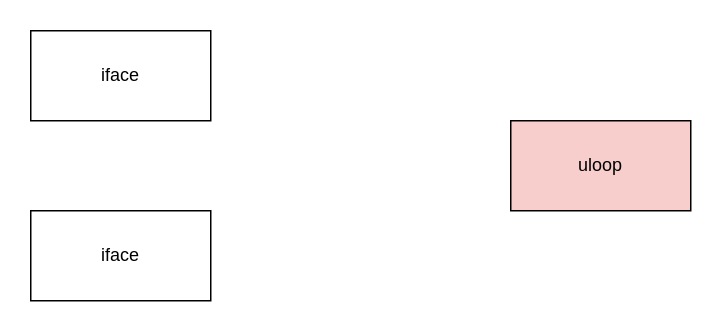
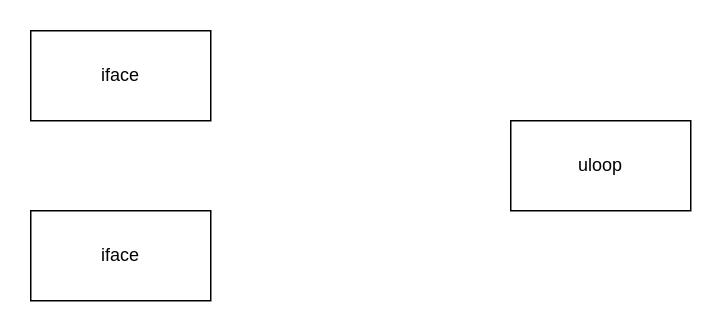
- <mxCell id="4" value="uloop" style="rounded=0;whiteSpace=wrap;html=1;fillColor=#f8cecc;" vertex="1" parent="1"><mxGeometry x="340" y="80" width="120" height="60" as="geometry" /></mxCell>
+ <mxCell id="4" value="uloop" style="rounded=0;whiteSpace=wrap;html=1;" vertex="1" parent="1"><mxGeometry x="340" y="80" width="120" height="60" as="geometry" /></mxCell>
